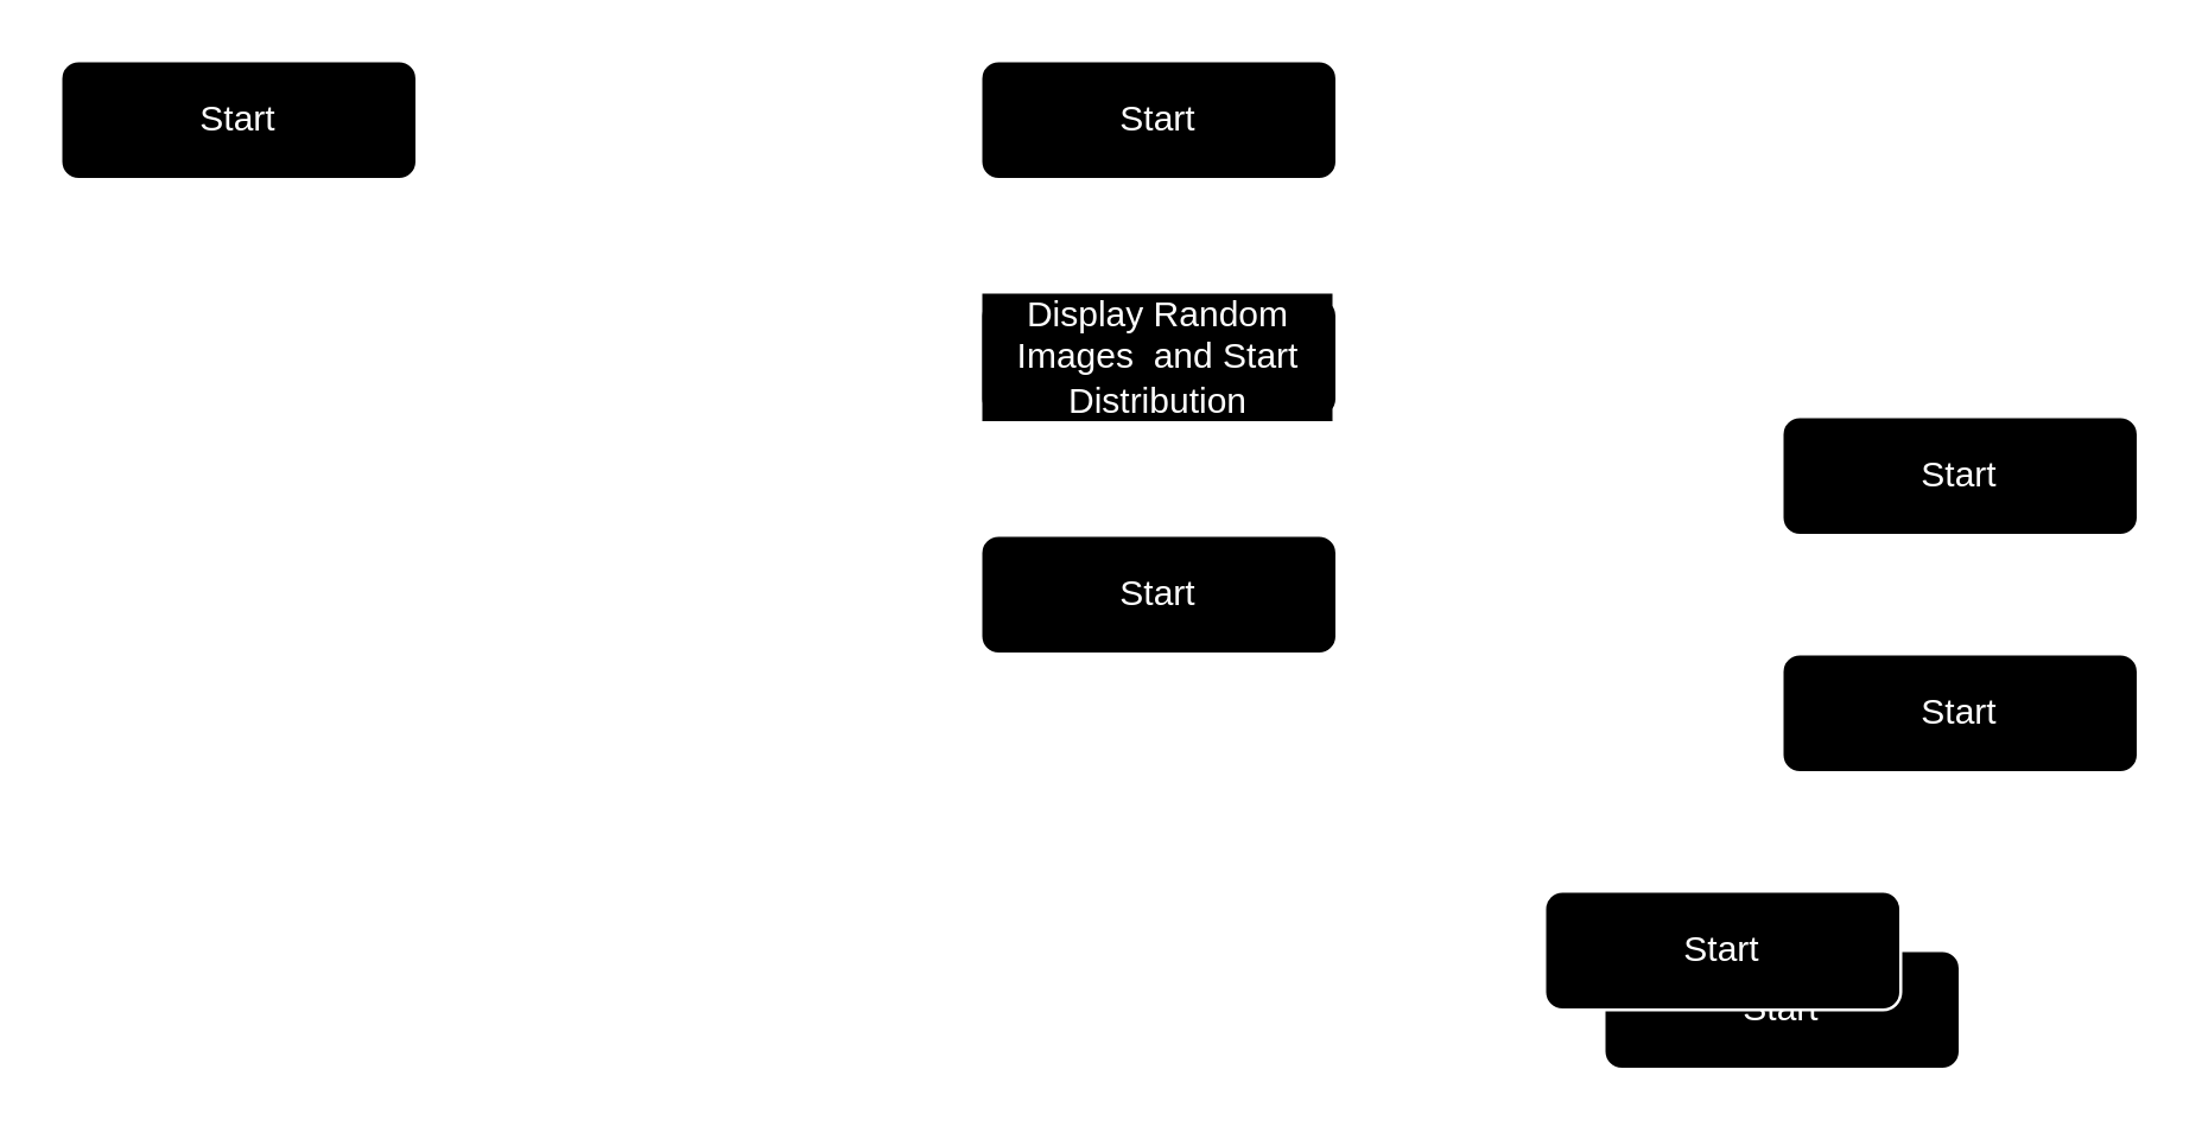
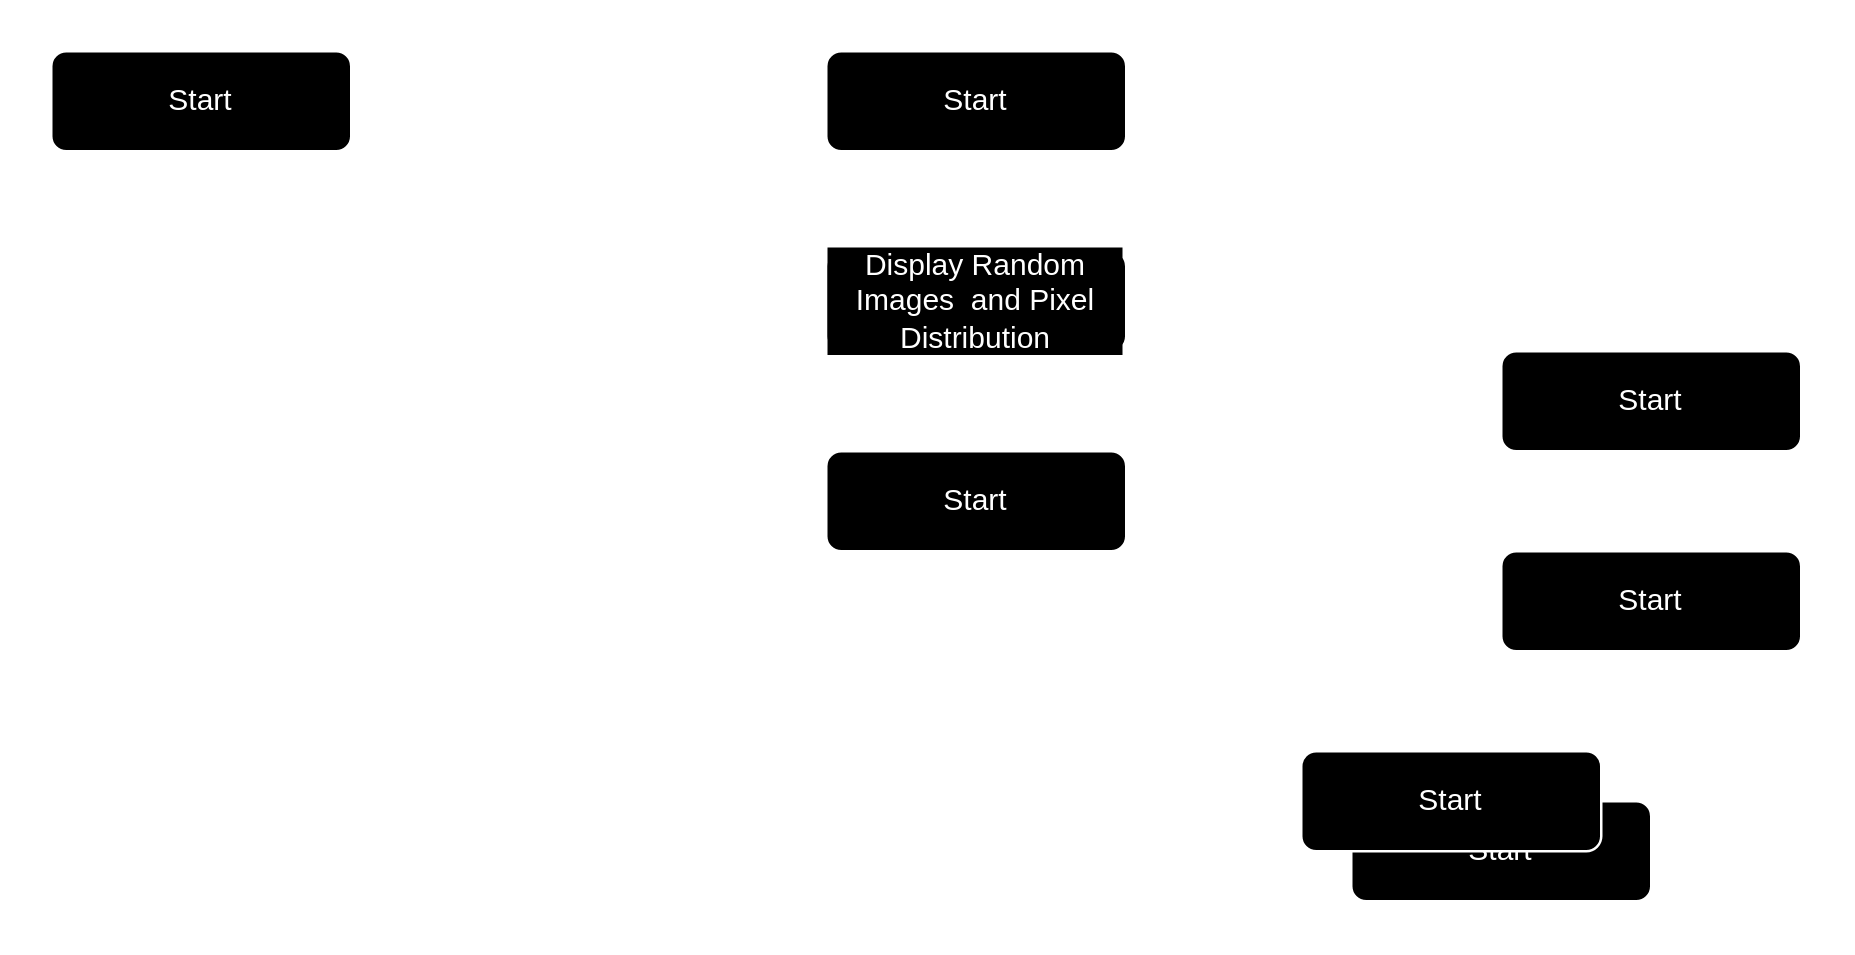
- <mxCell id="9" value="Display Random Images&amp;nbsp; and Start Distribution" style="rounded=1;whiteSpace=wrap;html=1;fontSize=12;glass=0;strokeWidth=1;shadow=0;fontColor=#FFFFFF;labelBackgroundColor=#000000;fillColor=#000000;strokeColor=#FFFFFF;" vertex="1" parent="1"><mxGeometry x="330" y="100" width="120" height="40" as="geometry" /></mxCell>
+ <mxCell id="9" value="Display Random Images&amp;nbsp; and Pixel Distribution" style="rounded=1;whiteSpace=wrap;html=1;fontSize=12;glass=0;strokeWidth=1;shadow=0;fontColor=#FFFFFF;labelBackgroundColor=#000000;fillColor=#000000;strokeColor=#FFFFFF;" vertex="1" parent="1"><mxGeometry x="330" y="100" width="120" height="40" as="geometry" /></mxCell>
